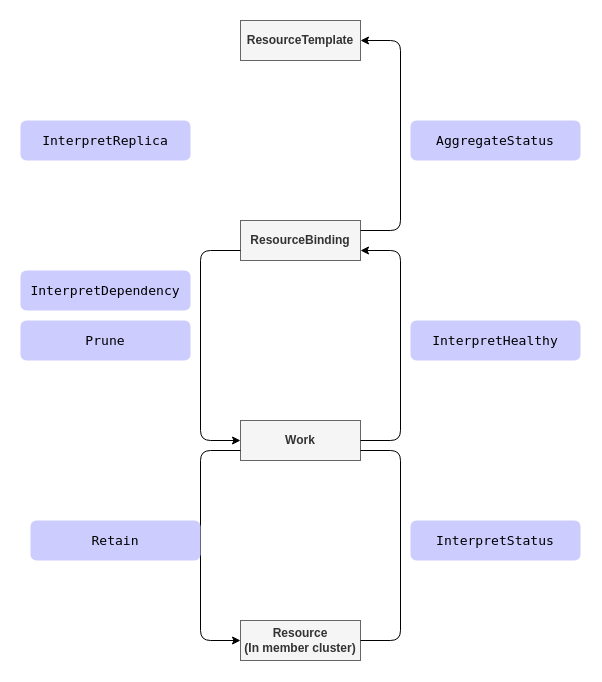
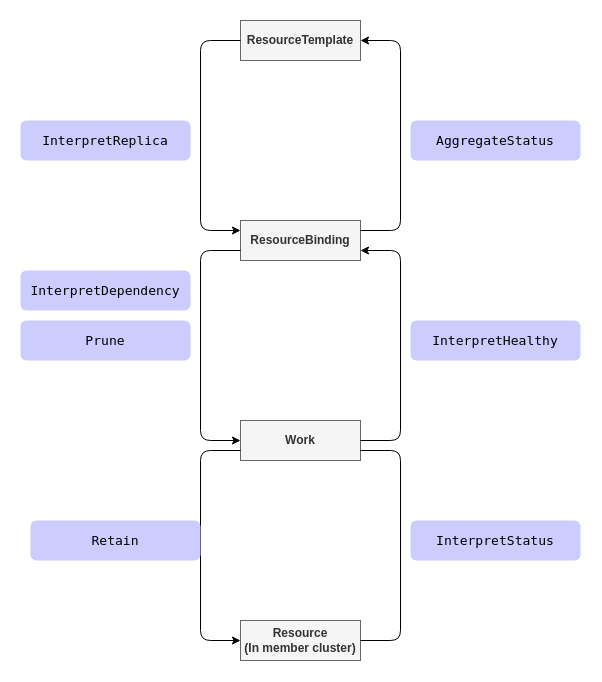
+ <mxCell id="6" value="" style="edgeStyle=segmentEdgeStyle;endArrow=classic;html=1;exitX=0;exitY=0.5;exitDx=0;exitDy=0;entryX=0;entryY=0.25;entryDx=0;entryDy=0;" parent="1" source="2" target="3" edge="1"><mxGeometry width="50" height="50" relative="1" as="geometry"><mxPoint x="480" y="380" as="sourcePoint" /><mxPoint x="530" y="330" as="targetPoint" /><Array as="points"><mxPoint x="200" y="40" /><mxPoint x="200" y="230" /></Array></mxGeometry></mxCell>
